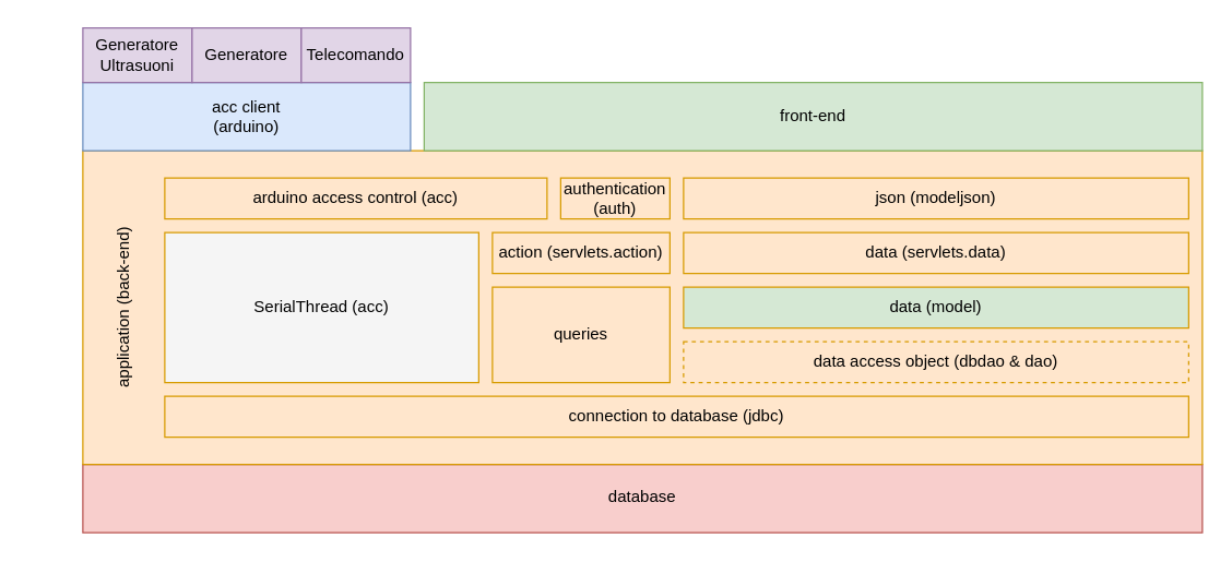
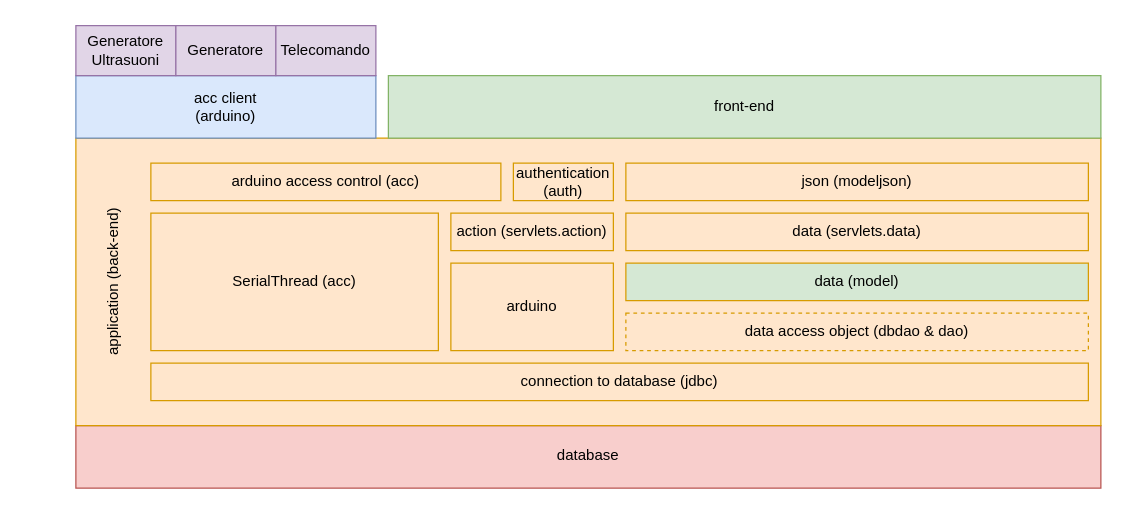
- <mxCell id="22" value="SerialThread (acc)" style="rounded=0;whiteSpace=wrap;html=1;fillColor=#f5f5f5;strokeColor=#d79b00;" parent="1" vertex="1"><mxGeometry x="120" y="170" width="230" height="110" as="geometry" /></mxCell>
+ <mxCell id="22" value="SerialThread (acc)" style="rounded=0;whiteSpace=wrap;html=1;fillColor=#ffe6cc;strokeColor=#d79b00;" parent="1" vertex="1"><mxGeometry x="120" y="170" width="230" height="110" as="geometry" /></mxCell>
- <mxCell id="21" value="queries" style="rounded=0;whiteSpace=wrap;html=1;fillColor=#ffe6cc;strokeColor=#d79b00;" parent="1" vertex="1"><mxGeometry x="360" y="210" width="130" height="70" as="geometry" /></mxCell>
+ <mxCell id="21" value="arduino" style="rounded=0;whiteSpace=wrap;html=1;fillColor=#ffe6cc;strokeColor=#d79b00;" parent="1" vertex="1"><mxGeometry x="360" y="210" width="130" height="70" as="geometry" /></mxCell>
